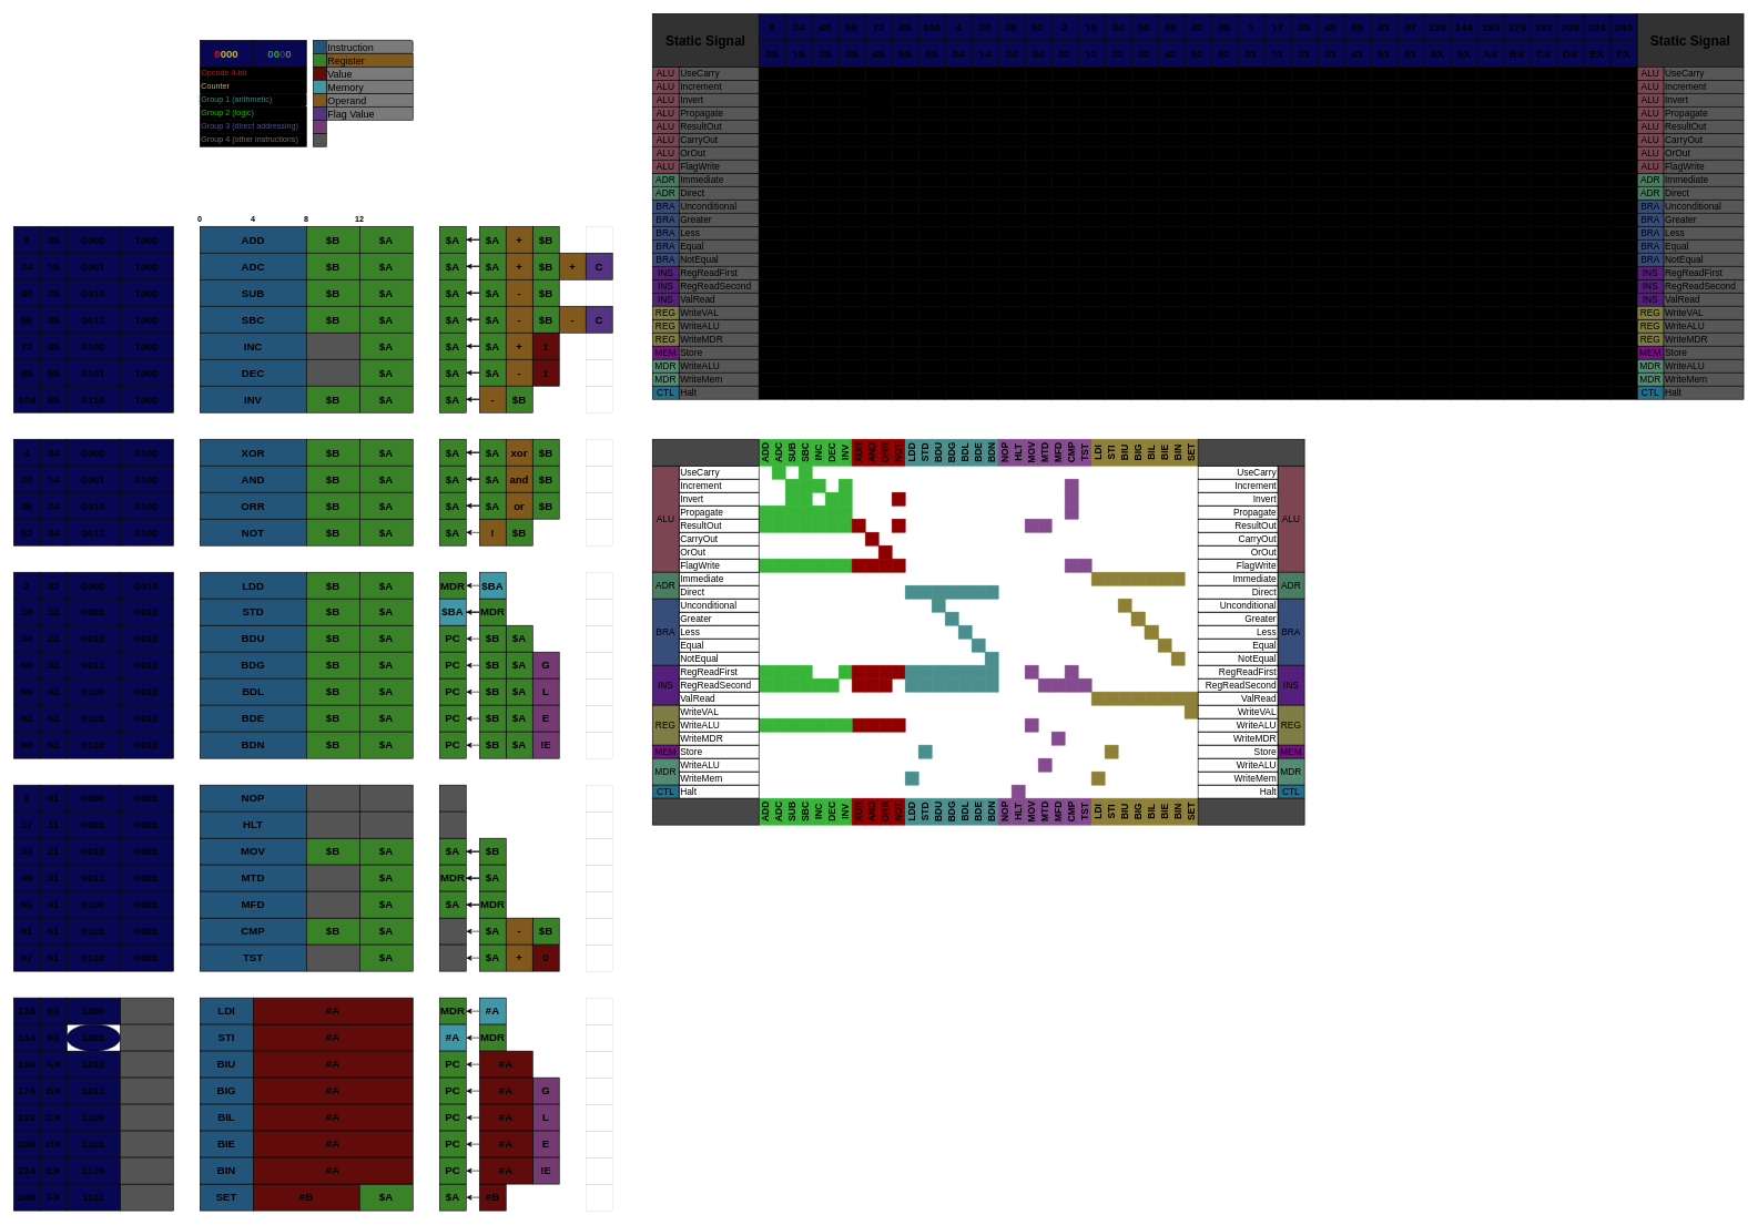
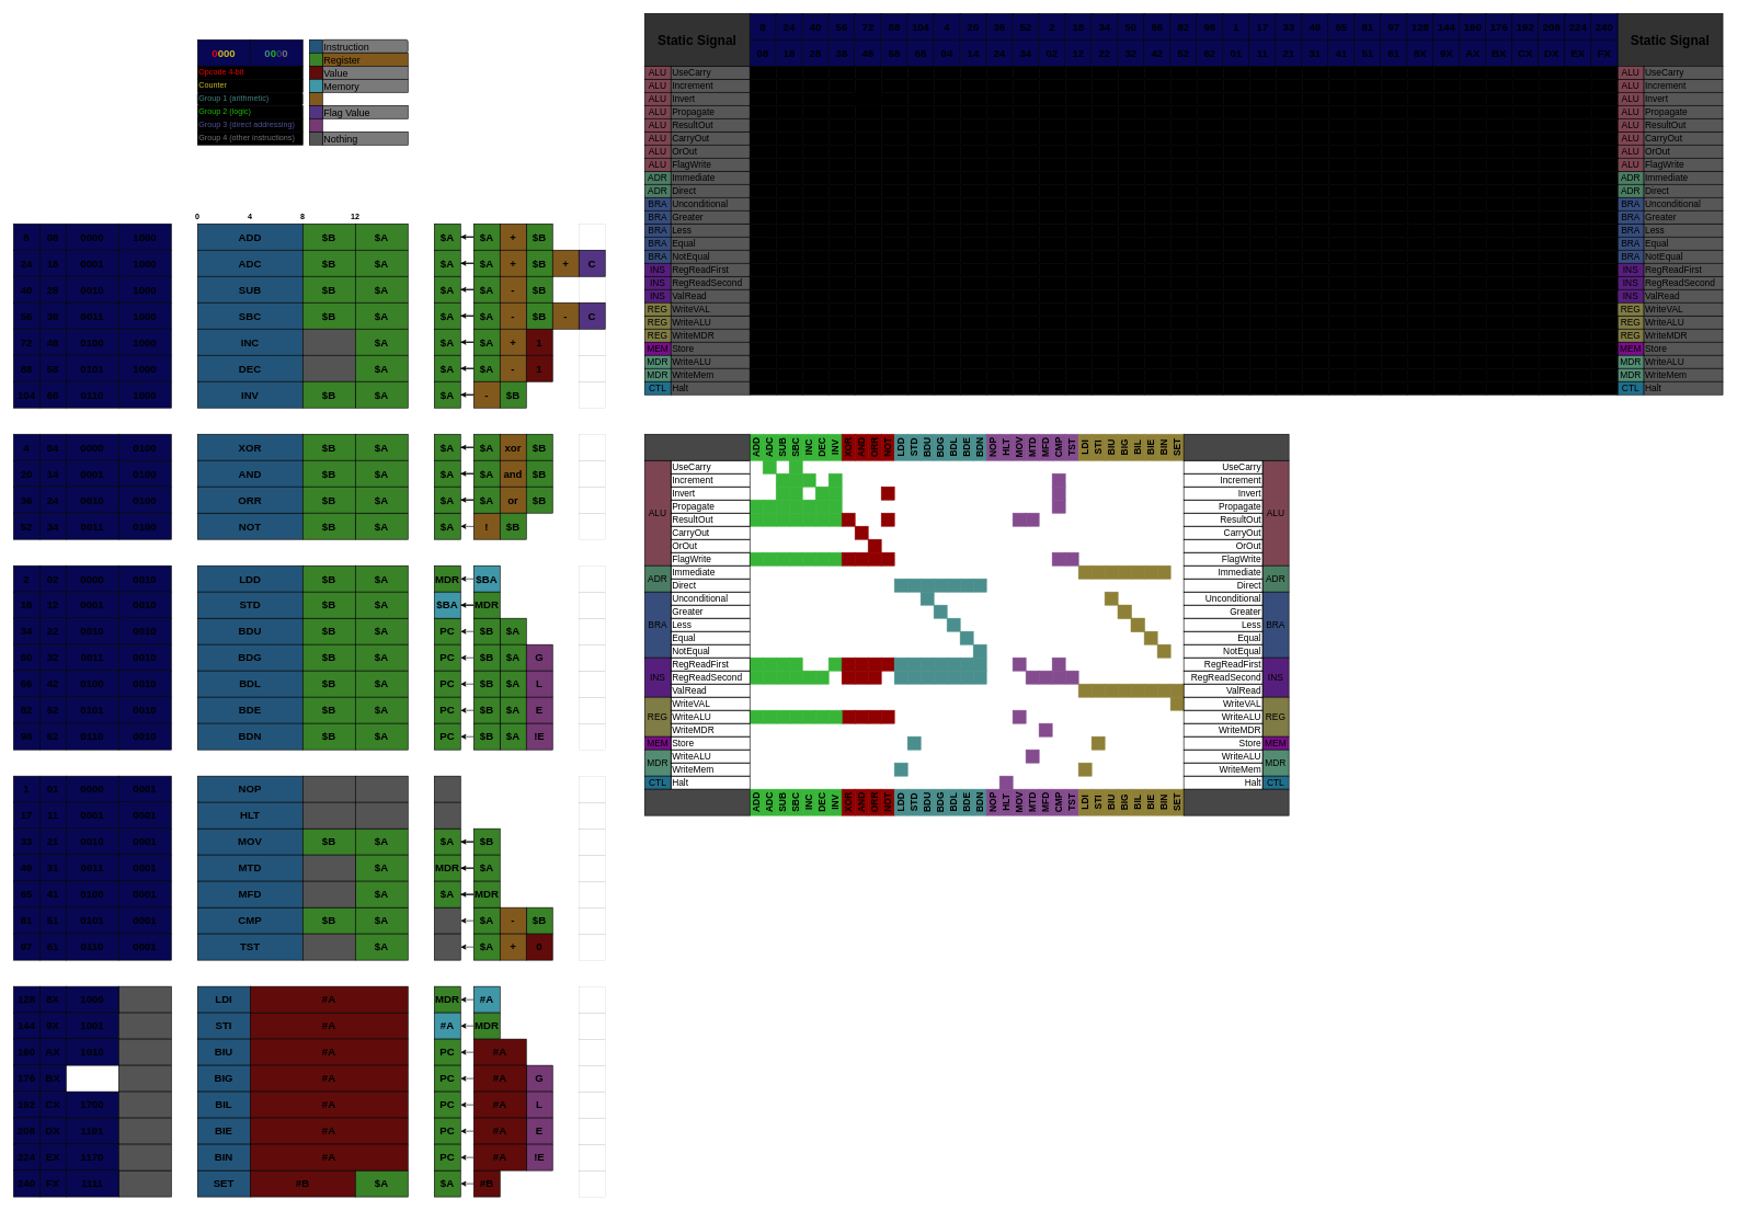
- <mxCell id="52" value="Operand" style="rounded=0;whiteSpace=wrap;html=1;fontStyle=0;fontSize=15;fillColor=#7A7A7A;align=left;" parent="1" vertex="1"><mxGeometry x="490" width="130" height="20" as="geometry" y="140" /></mxCell>
+ <mxCell id="63" value="Nothing" style="rounded=0;whiteSpace=wrap;html=1;fontStyle=0;fontSize=15;fillColor=#7A7A7A;align=left;" parent="1" vertex="1"><mxGeometry x="490" y="200" width="130" height="20" as="geometry" /></mxCell>
- <mxCell id="443" value="1001" style="ellipse;whiteSpace=wrap;html=1;fontStyle=1;fontSize=16;fillColor=#070754;" parent="1" vertex="1"><mxGeometry x="100" y="1540" width="80" height="40" as="geometry" /></mxCell>
+ <mxCell id="443" value="1001" style="rounded=0;whiteSpace=wrap;html=1;fontStyle=1;fontSize=16;fillColor=#070754;" parent="1" vertex="1"><mxGeometry x="100" y="1540" width="80" height="40" as="geometry" /></mxCell>
- <mxCell id="445" value="1011" style="rounded=0;whiteSpace=wrap;html=1;fontStyle=1;fontSize=16;fillColor=#070754;" parent="1" vertex="1"><mxGeometry x="100" y="1620" width="80" height="40" as="geometry" /></mxCell>
- <mxCell id="446" value="1100" style="rounded=0;whiteSpace=wrap;html=1;fontStyle=1;fontSize=16;fillColor=#070754;" parent="1" vertex="1"><mxGeometry x="100" y="1660" width="80" height="40" as="geometry" /></mxCell>
+ <mxCell id="446" value="1700" style="rounded=0;whiteSpace=wrap;html=1;fontStyle=1;fontSize=16;fillColor=#070754;" parent="1" vertex="1"><mxGeometry x="100" y="1660" width="80" height="40" as="geometry" /></mxCell>
